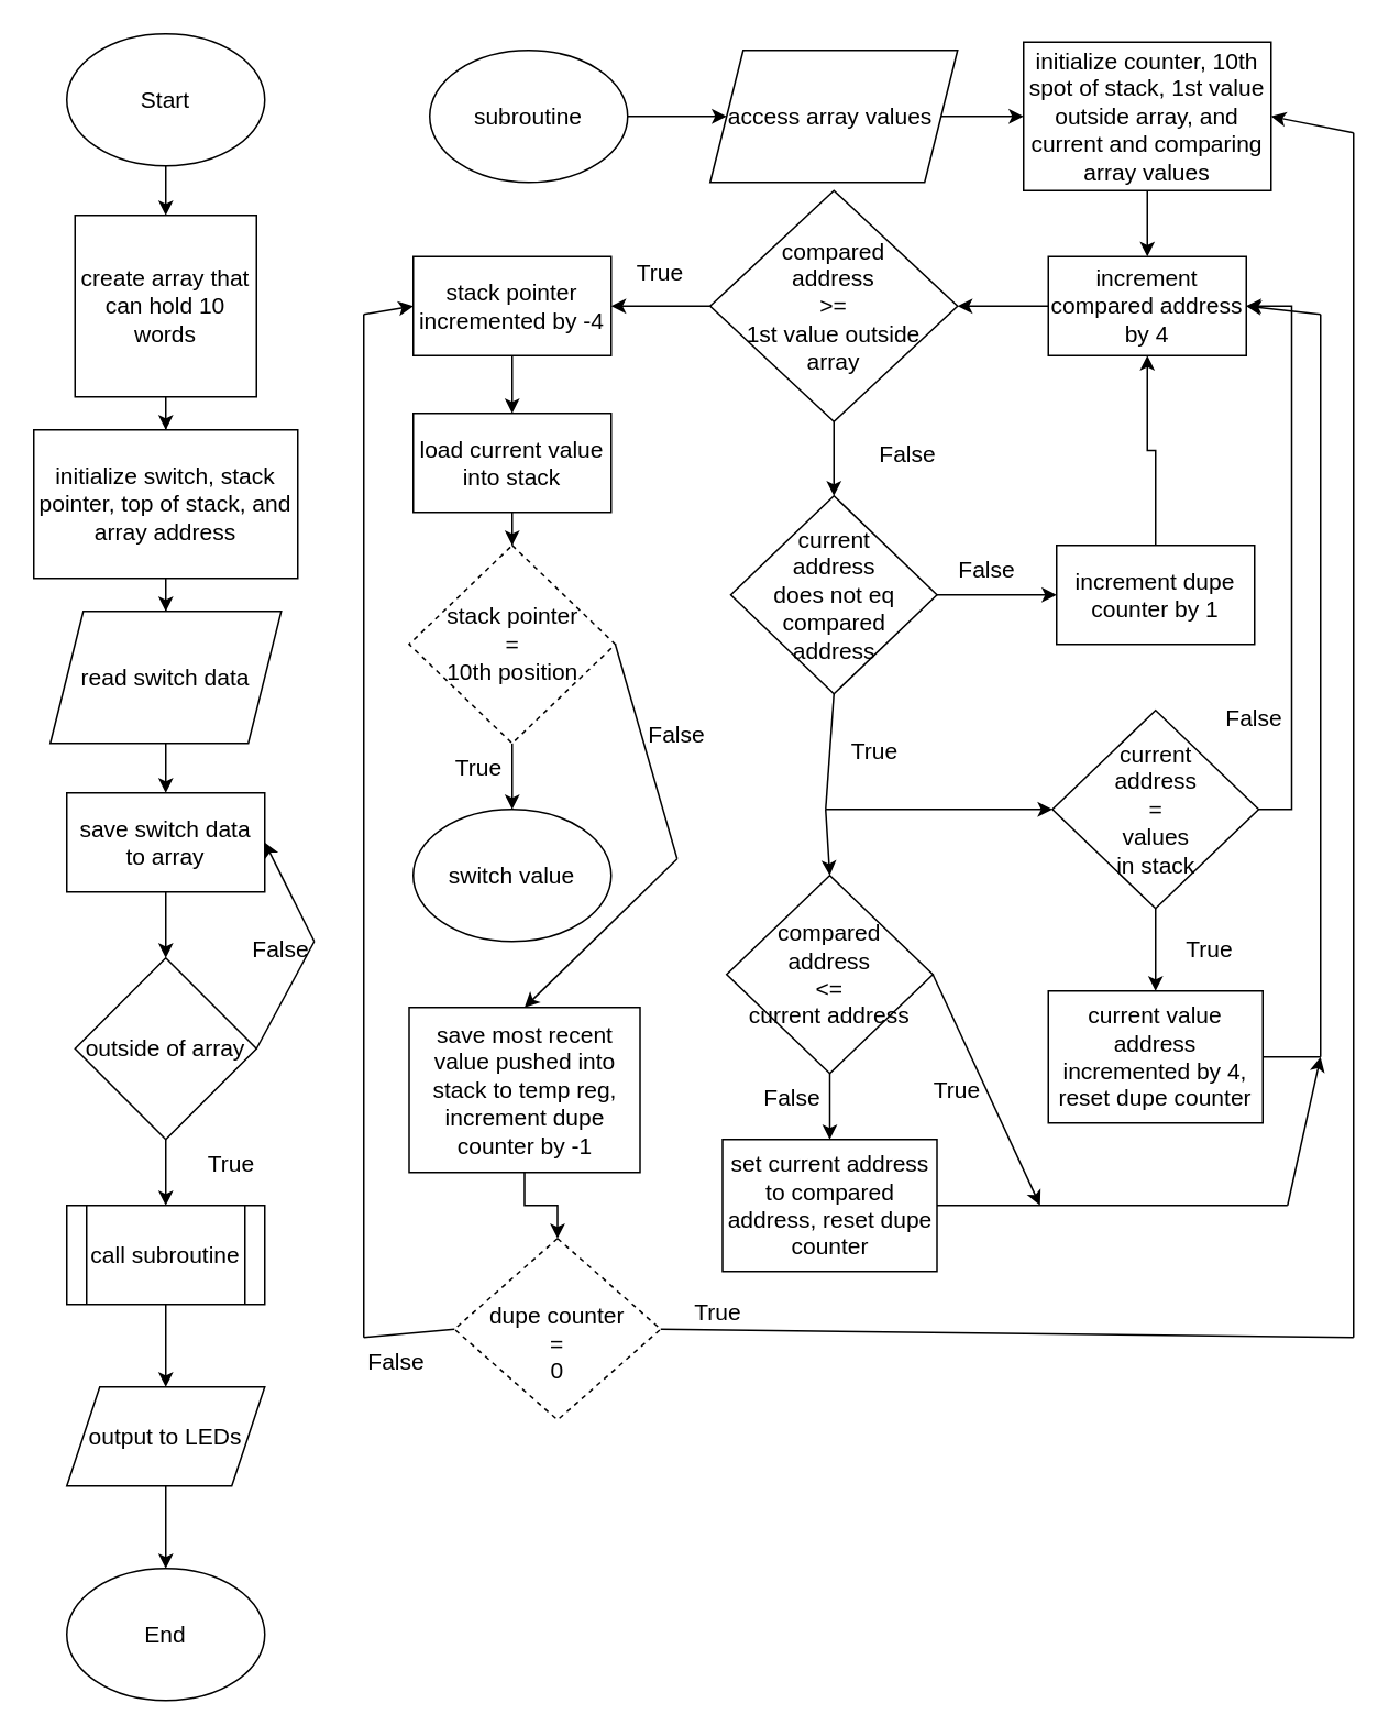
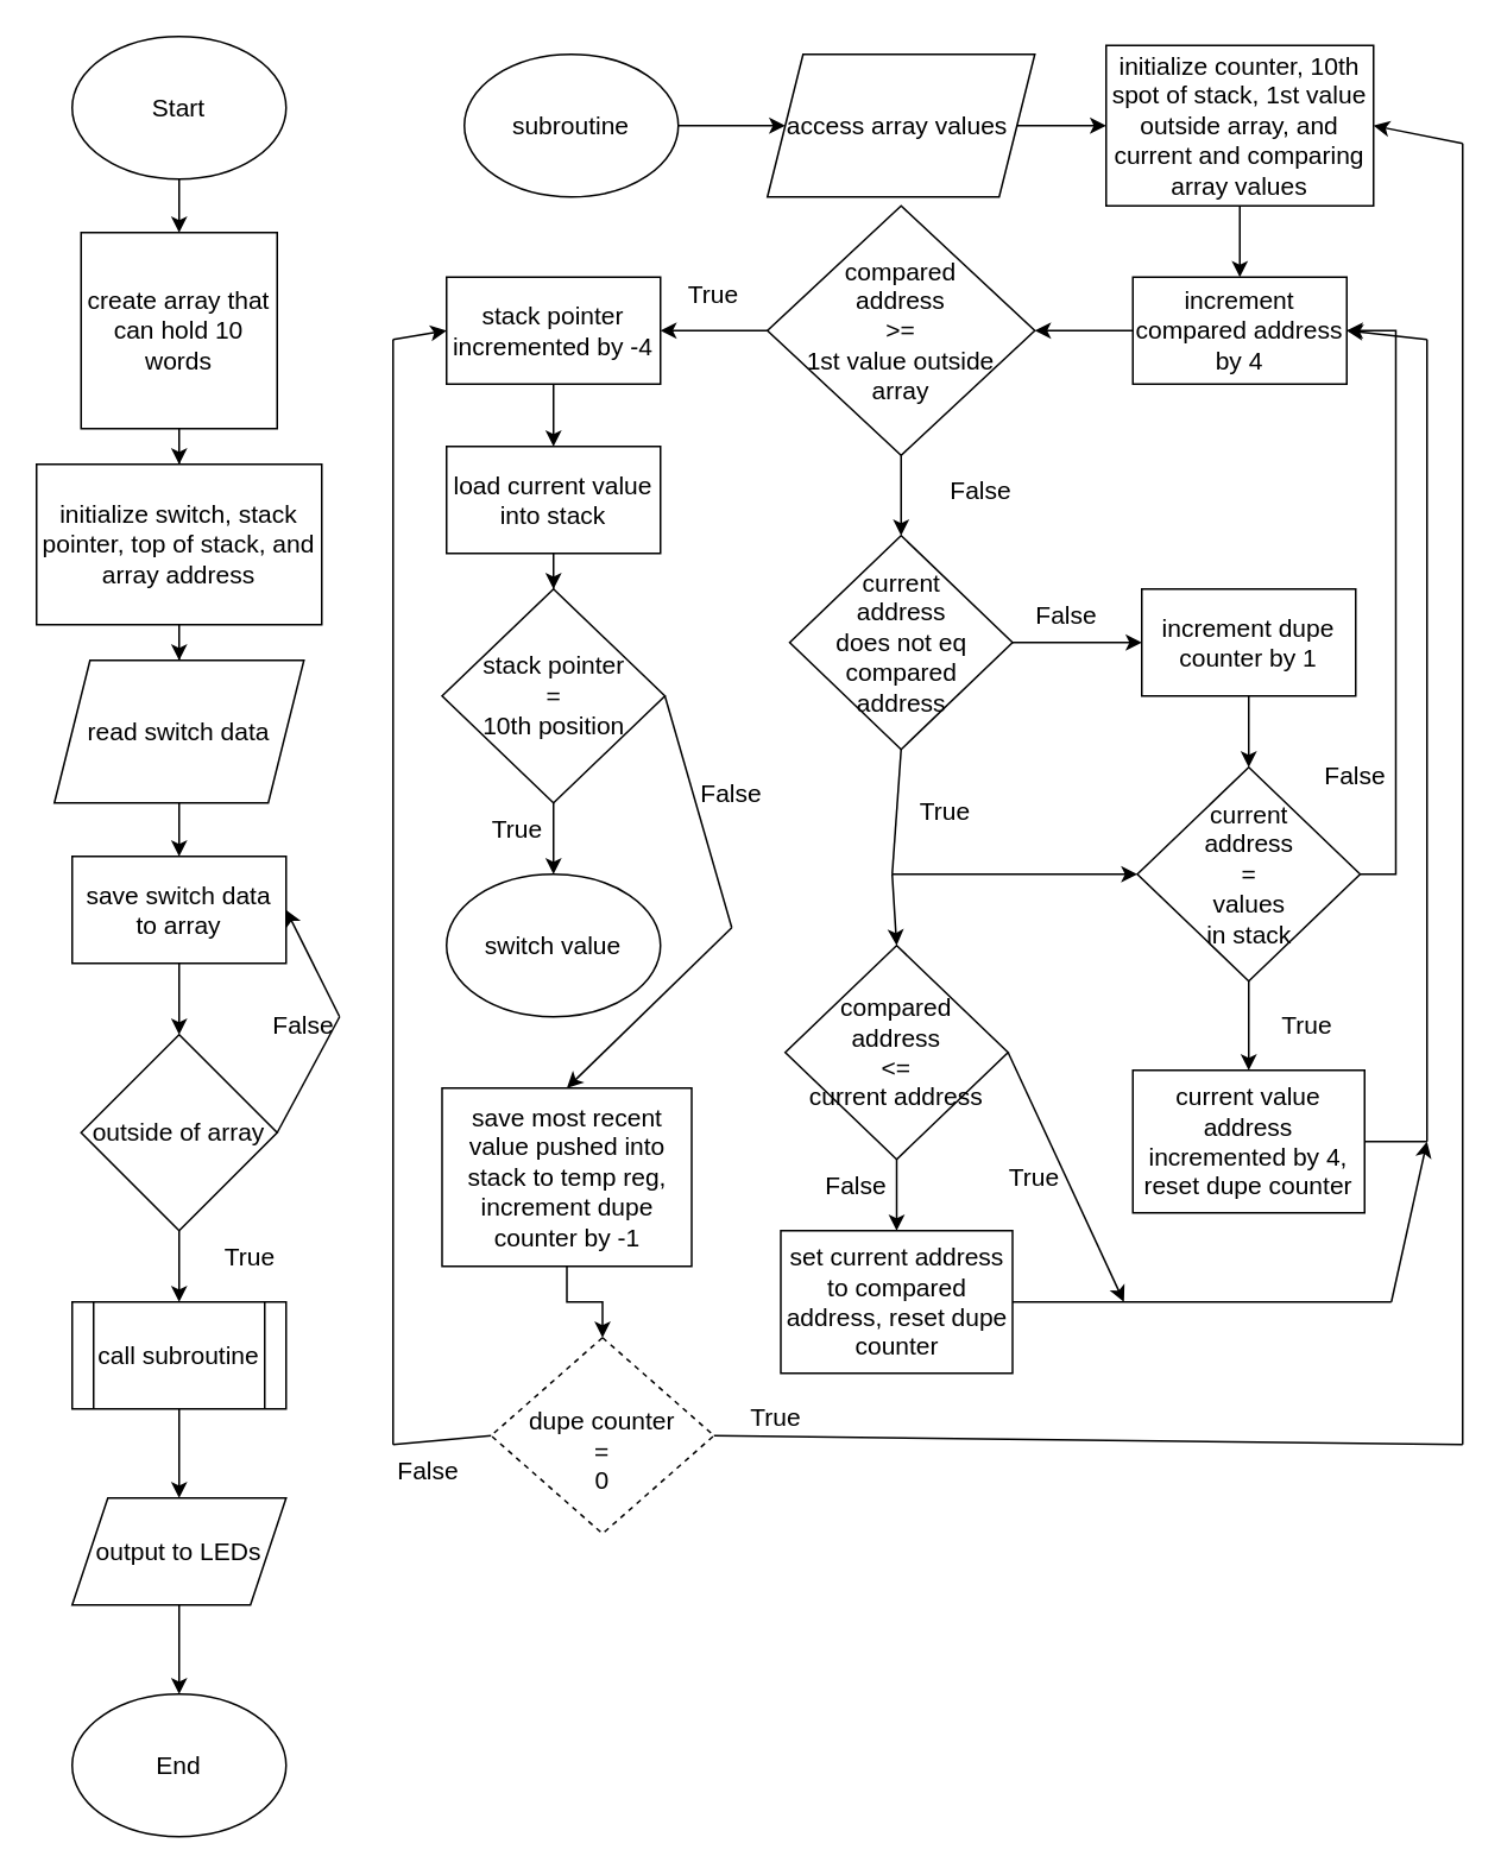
- <mxCell id="40" style="edgeStyle=orthogonalEdgeStyle;rounded=0;orthogonalLoop=1;jettySize=auto;html=1;" edge="1" parent="1" source="41" target="32"><mxGeometry relative="1" as="geometry"><mxPoint x="700" y="440" as="targetPoint" /></mxGeometry></mxCell>
+ <mxCell id="40" style="edgeStyle=orthogonalEdgeStyle;rounded=0;orthogonalLoop=1;jettySize=auto;html=1;entryX=0.5;entryY=0;entryDx=0;entryDy=0;" edge="1" parent="1" source="41" target="45"><mxGeometry relative="1" as="geometry"><mxPoint x="700" y="440" as="targetPoint" /></mxGeometry></mxCell>
- <mxCell id="55" value="&lt;font style=&quot;font-size: 14px;&quot;&gt;stack pointer&lt;br&gt;=&lt;br&gt;10th position&lt;/font&gt;" style="rhombus;whiteSpace=wrap;html=1;dashed=1;" vertex="1" parent="1"><mxGeometry x="247.5" y="330" width="125" height="120" as="geometry" /></mxCell>
+ <mxCell id="55" value="&lt;font style=&quot;font-size: 14px;&quot;&gt;stack pointer&lt;br&gt;=&lt;br&gt;10th position&lt;/font&gt;" style="rhombus;whiteSpace=wrap;html=1;" vertex="1" parent="1"><mxGeometry x="247.5" y="330" width="125" height="120" as="geometry" /></mxCell>
